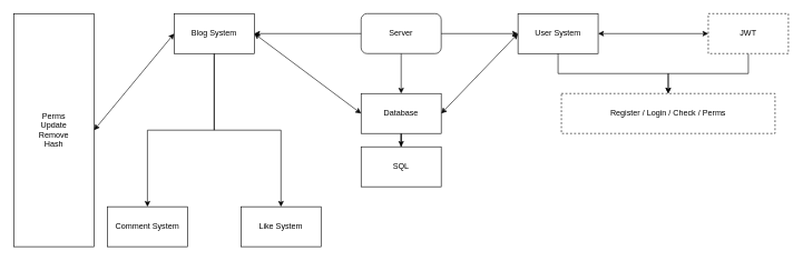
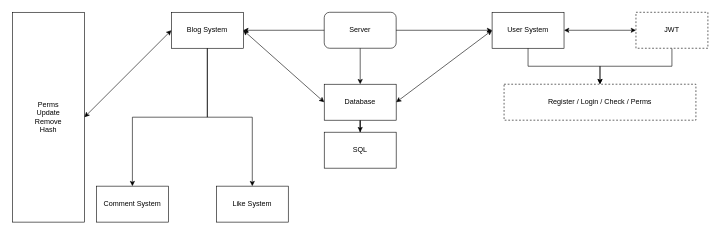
- <mxCell id="6" value="Blog System" style="whiteSpace=wrap;html=1;rounded=0;" parent="1" vertex="1"><mxGeometry x="260" y="20" width="120" height="60" as="geometry" /></mxCell>
+ <mxCell id="6" value="Blog System" style="whiteSpace=wrap;html=1;rounded=0;" parent="1" vertex="1"><mxGeometry x="285" y="20" width="120" height="60" as="geometry" /></mxCell>
- <mxCell id="11" value="User System" style="whiteSpace=wrap;html=1;rounded=0;" parent="1" vertex="1"><mxGeometry x="775" y="20" width="120" height="60" as="geometry" /></mxCell>
+ <mxCell id="11" value="User System" style="whiteSpace=wrap;html=1;rounded=0;" parent="1" vertex="1"><mxGeometry x="820" y="20" width="120" height="60" as="geometry" /></mxCell>
